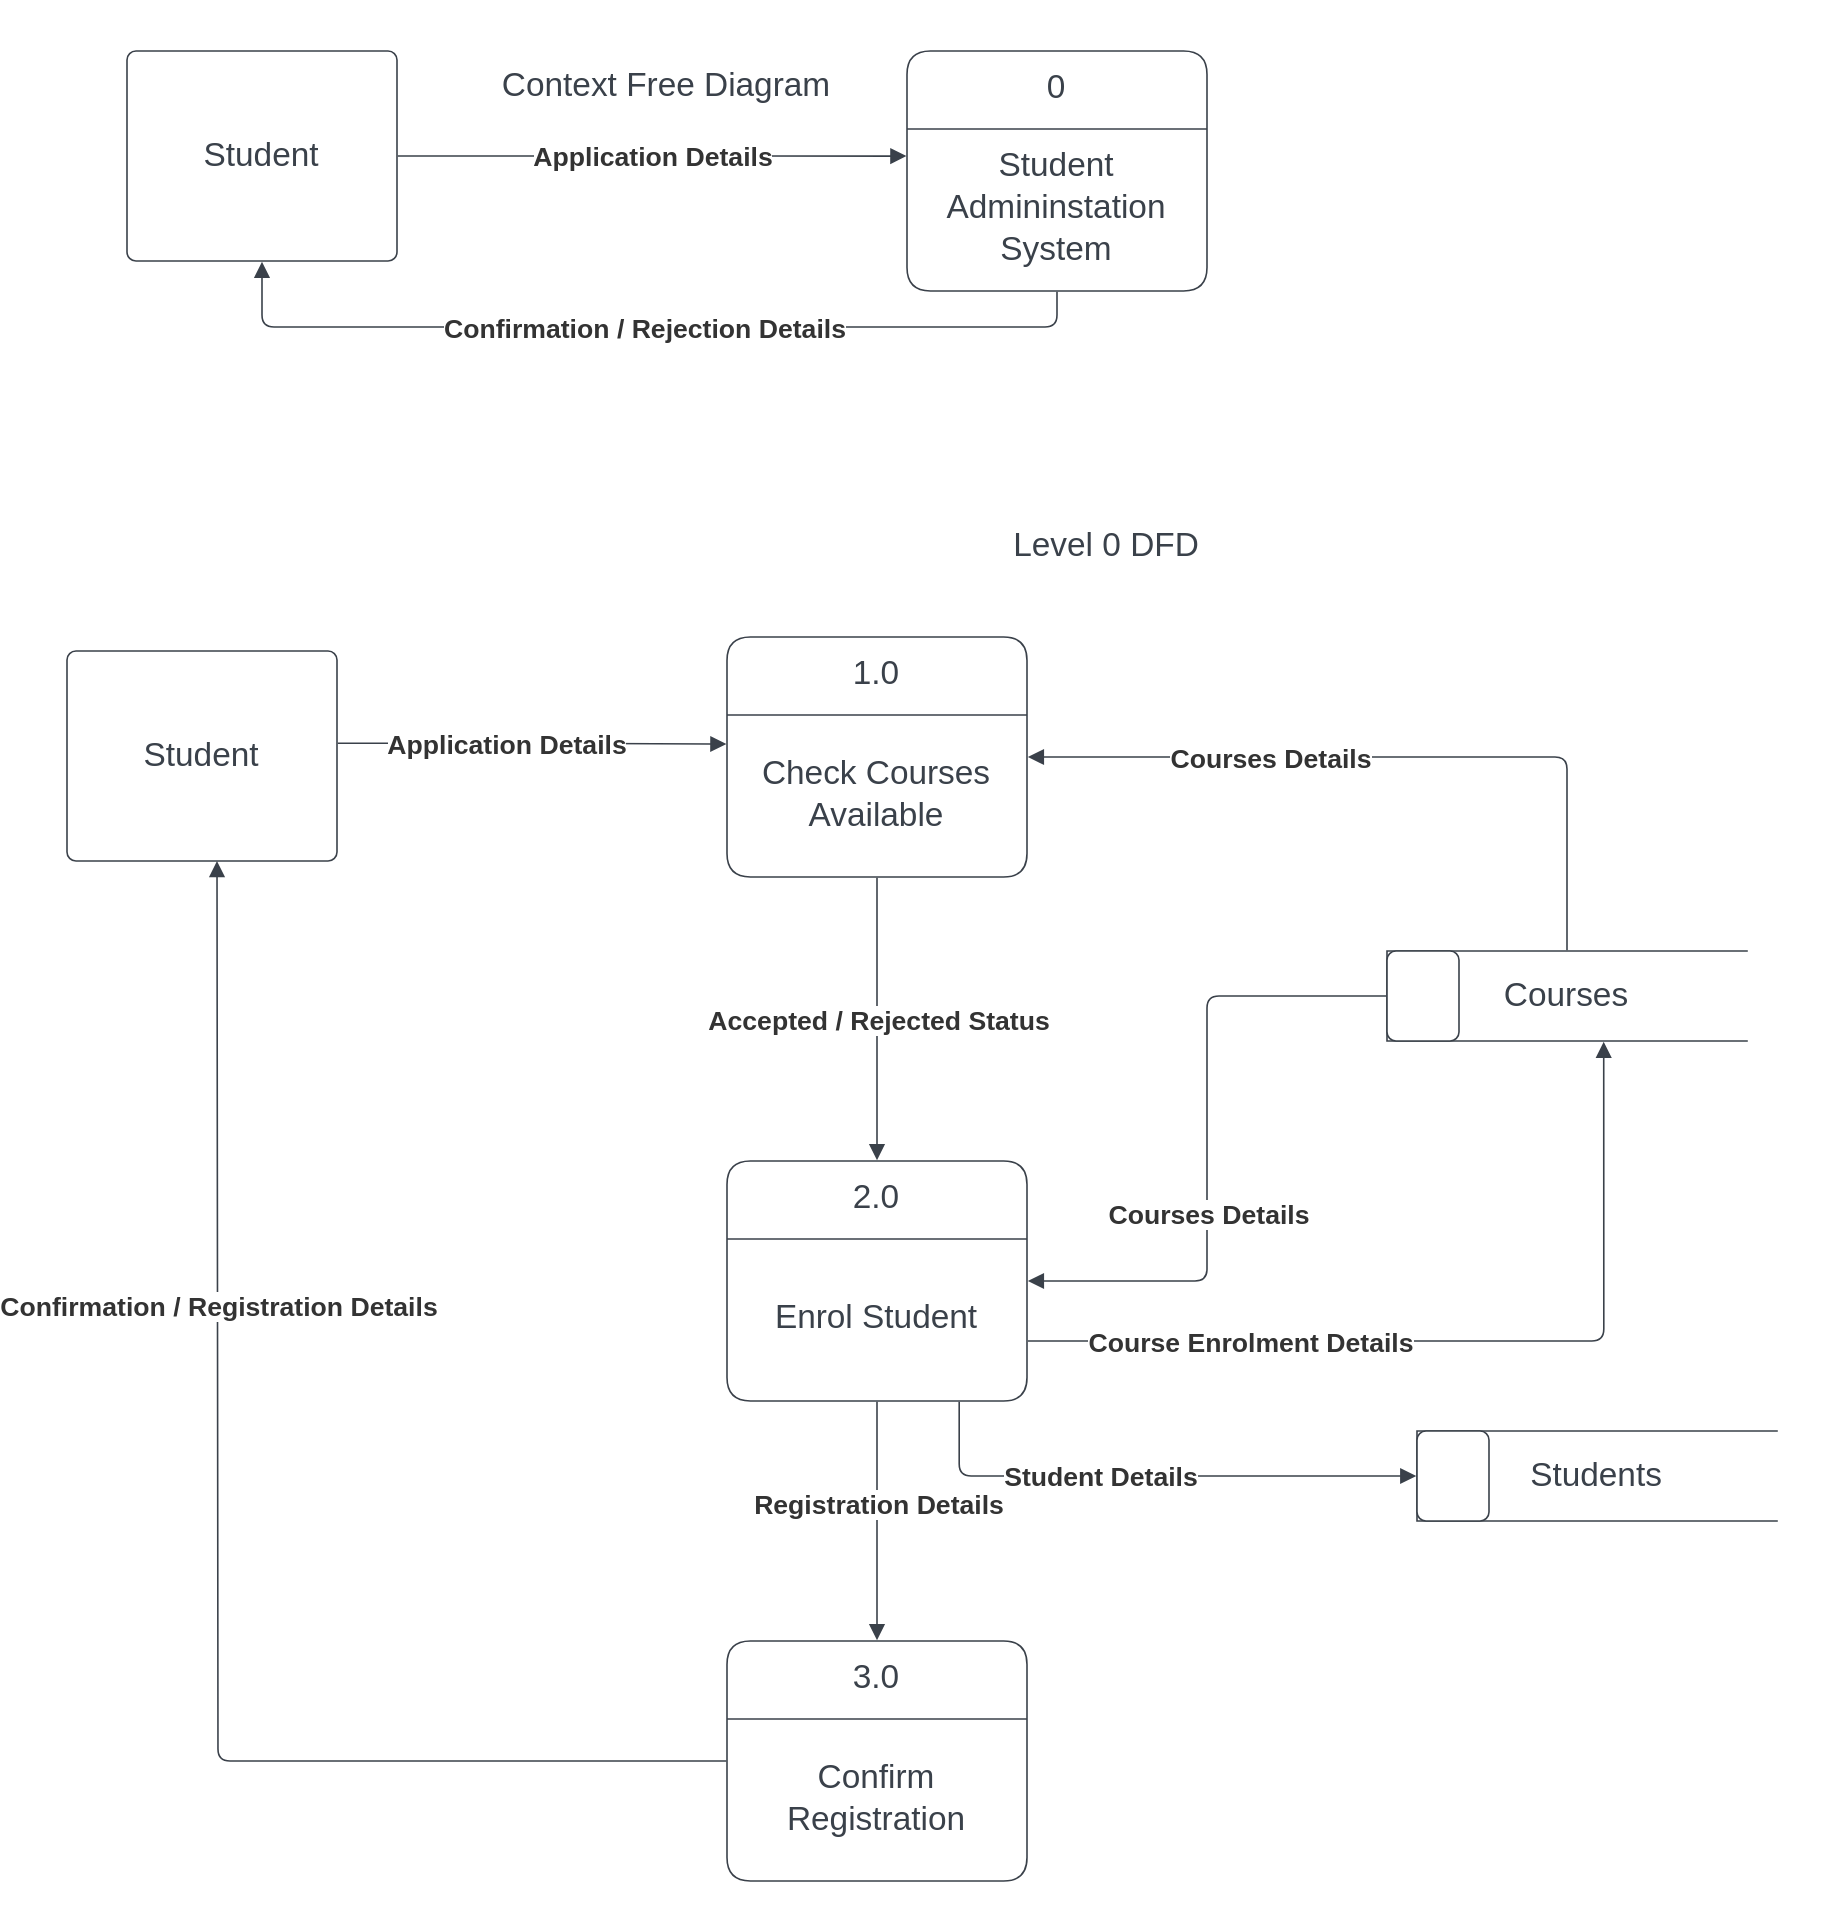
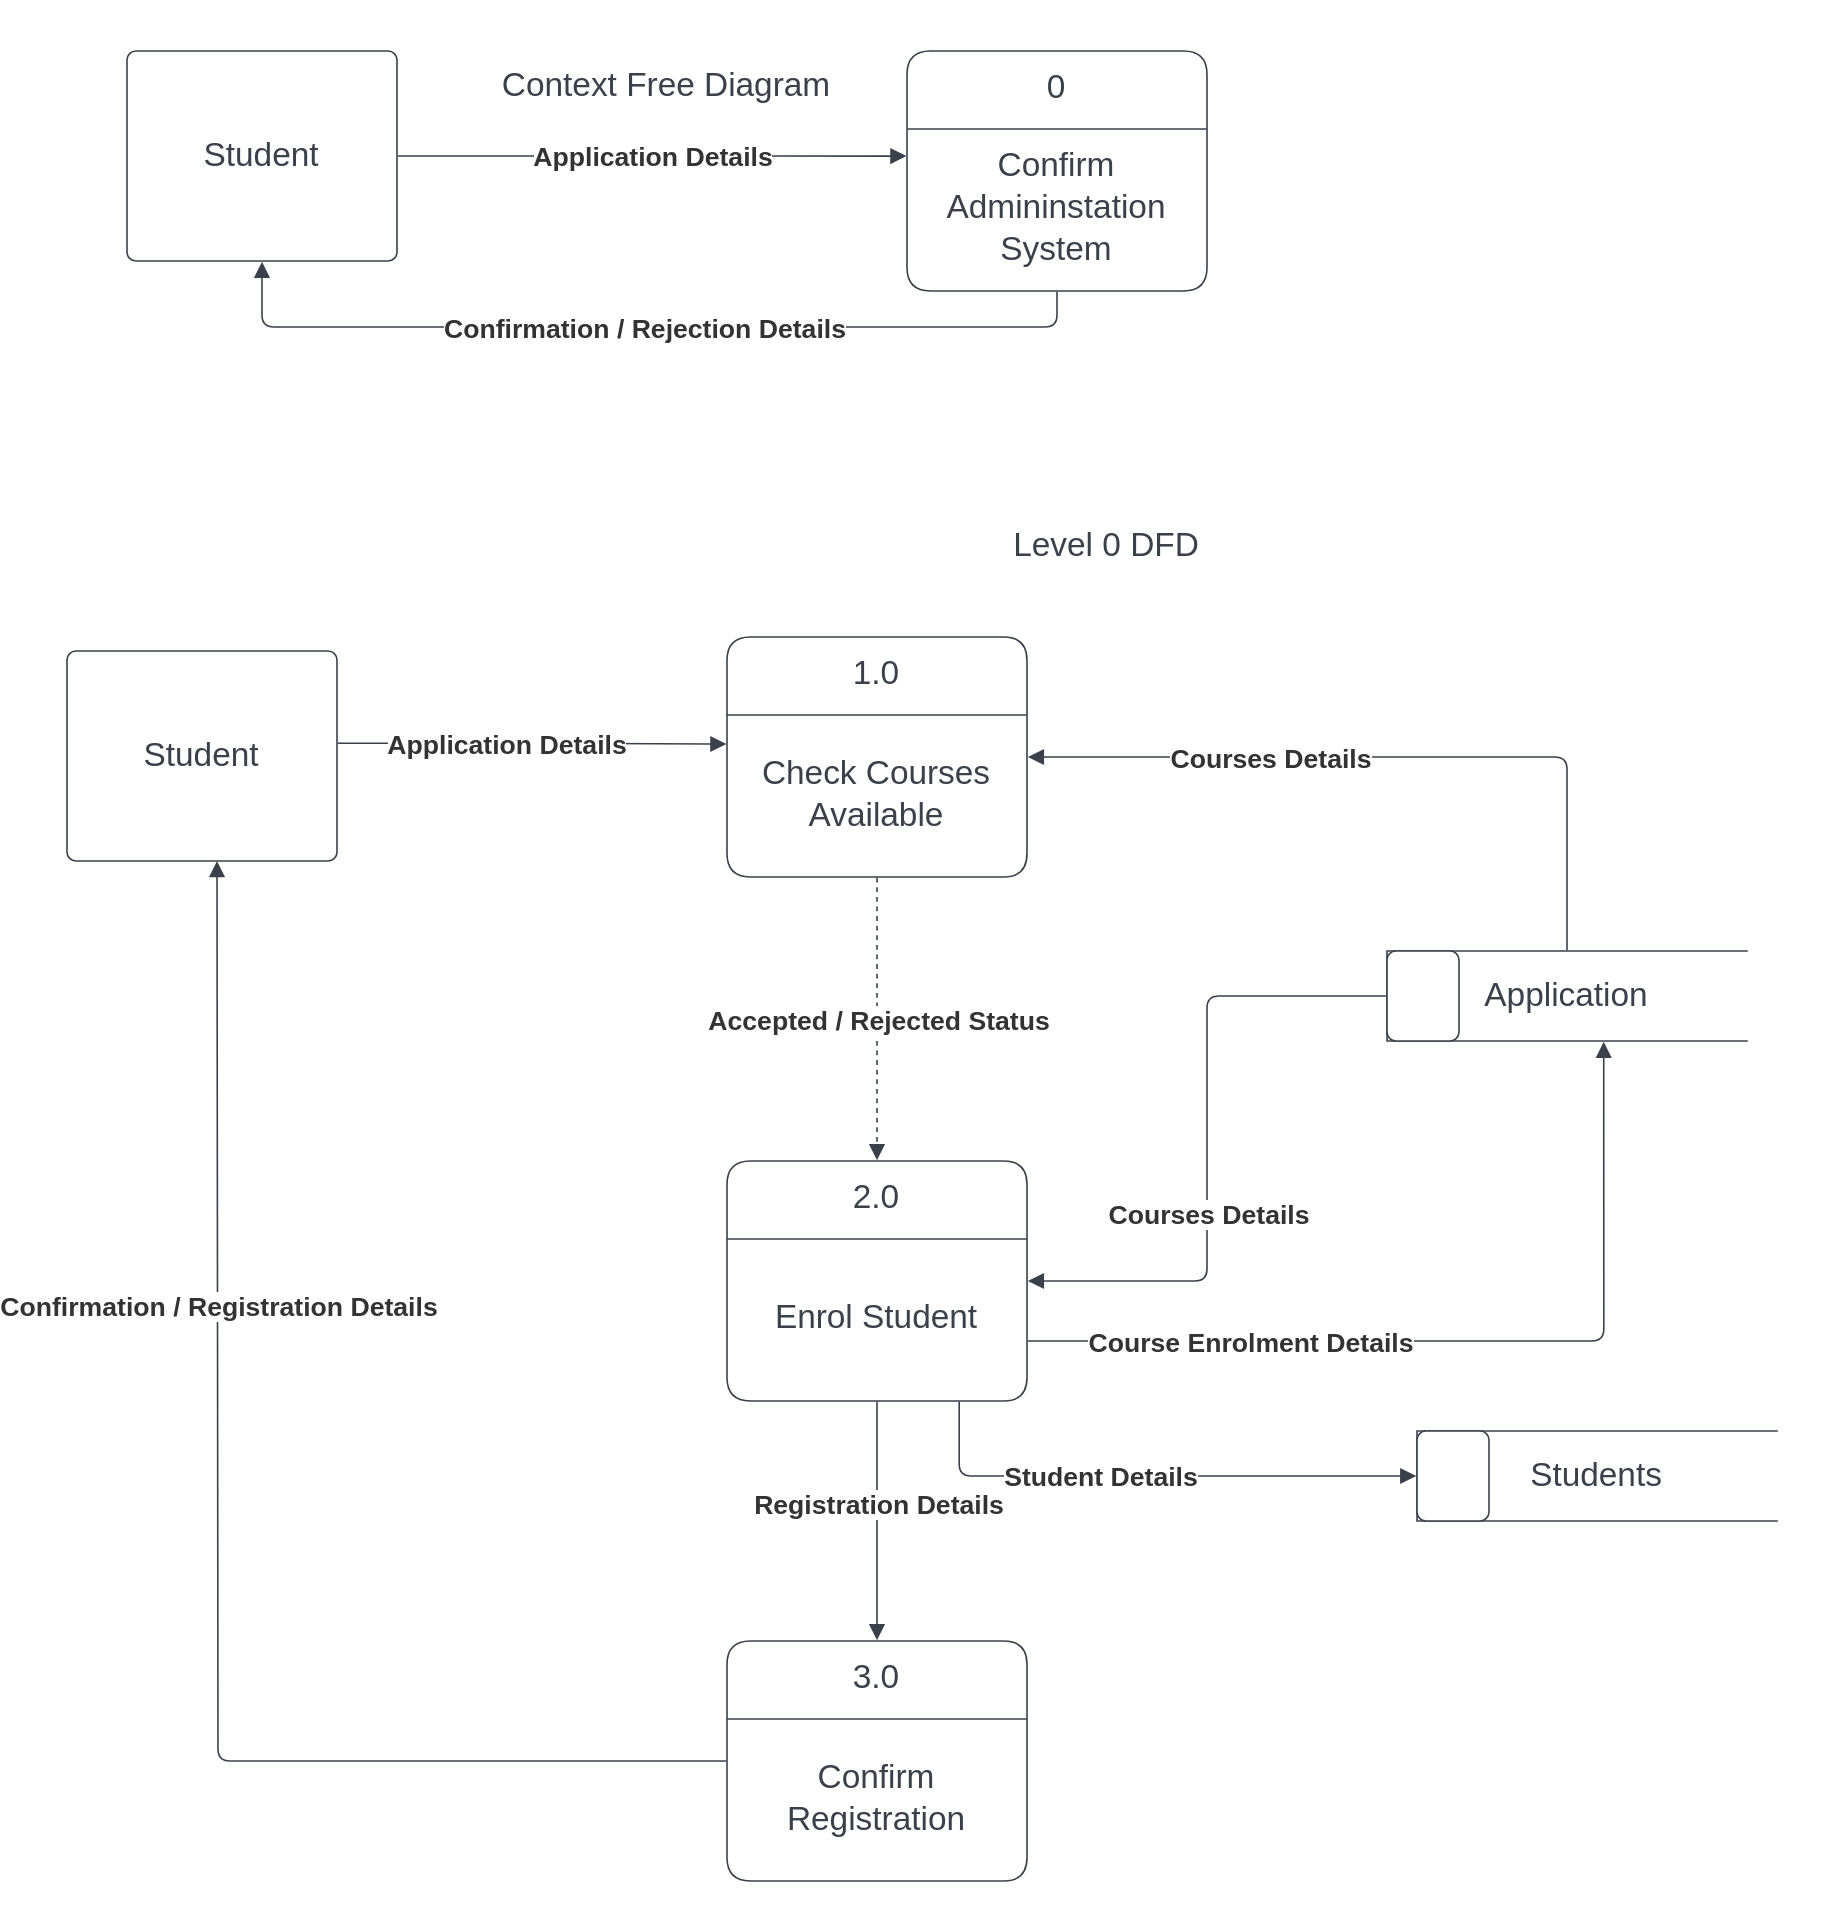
- <mxCell id="5" value="&lt;div style=&quot;display: flex; justify-content: center; text-align: center; align-items: baseline; font-size: 0; line-height: 1.25;margin-top: -2px;&quot;&gt;&lt;span&gt;&lt;span style=&quot;font-size:16.7px;color:#3a414a;&quot;&gt;Student Admininstation System&lt;/span&gt;&lt;/span&gt;&lt;/div&gt;" style="rounded=1;arcSize=10;strokeColor=none;fillColor=none;whiteSpace=wrap;overflow=block;blockSpacing=1;html=1;fontSize=13;spacing=0;strokeOpacity=100;strokeWidth=0.8;" vertex="1" parent="4"><mxGeometry y="39" width="150" height="81" as="geometry" /></mxCell>
+ <mxCell id="5" value="&lt;div style=&quot;display: flex; justify-content: center; text-align: center; align-items: baseline; font-size: 0; line-height: 1.25;margin-top: -2px;&quot;&gt;&lt;span&gt;&lt;span style=&quot;font-size:16.7px;color:#3a414a;&quot;&gt;Confirm Admininstation System&lt;/span&gt;&lt;/span&gt;&lt;/div&gt;" style="rounded=1;arcSize=10;strokeColor=none;fillColor=none;whiteSpace=wrap;overflow=block;blockSpacing=1;html=1;fontSize=13;spacing=0;strokeOpacity=100;strokeWidth=0.8;" vertex="1" parent="4"><mxGeometry y="39" width="150" height="81" as="geometry" /></mxCell>
- <mxCell id="24" value="" style="html=1;jettySize=18;whiteSpace=wrap;fontSize=13;strokeColor=#3a414a;strokeOpacity=100;strokeWidth=0.8;rounded=1;arcSize=12;edgeStyle=orthogonalEdgeStyle;startArrow=none;endArrow=block;endFill=1;exitX=0.5;exitY=1.003;exitPerimeter=0;entryX=0.5;entryY=-0.003;entryPerimeter=0;" edge="1" parent="1" source="12" target="14"><mxGeometry width="100" height="100" relative="1" as="geometry"><Array as="points" /></mxGeometry></mxCell>
+ <mxCell id="24" value="" style="html=1;jettySize=18;whiteSpace=wrap;fontSize=13;strokeColor=#3a414a;strokeOpacity=100;strokeWidth=0.8;rounded=1;arcSize=12;edgeStyle=orthogonalEdgeStyle;startArrow=none;endArrow=block;endFill=1;exitX=0.5;exitY=1.003;exitPerimeter=0;entryX=0.5;entryY=-0.003;entryPerimeter=0;dashed=1;" edge="1" parent="1" source="12" target="14"><mxGeometry width="100" height="100" relative="1" as="geometry"><Array as="points" /></mxGeometry></mxCell>
- <mxCell id="18" value="Courses" style="html=1;overflow=block;blockSpacing=1;shape=partialRectangle;right=0;whiteSpace=wrap;fontSize=16.7;fontColor=#3a414a;spacing=0;strokeColor=#3a414a;strokeOpacity=100;rounded=1;absoluteArcSize=1;arcSize=9;strokeWidth=0.8;" vertex="1" parent="1"><mxGeometry x="680" y="475" width="180" height="45" as="geometry" /></mxCell>
+ <mxCell id="18" value="Application" style="html=1;overflow=block;blockSpacing=1;shape=partialRectangle;right=0;whiteSpace=wrap;fontSize=16.7;fontColor=#3a414a;spacing=0;strokeColor=#3a414a;strokeOpacity=100;rounded=1;absoluteArcSize=1;arcSize=9;strokeWidth=0.8;" vertex="1" parent="1"><mxGeometry x="680" y="475" width="180" height="45" as="geometry" /></mxCell>
